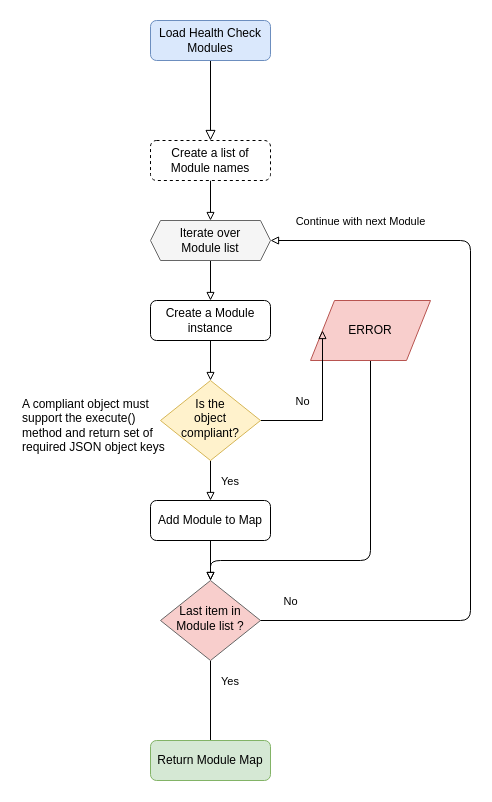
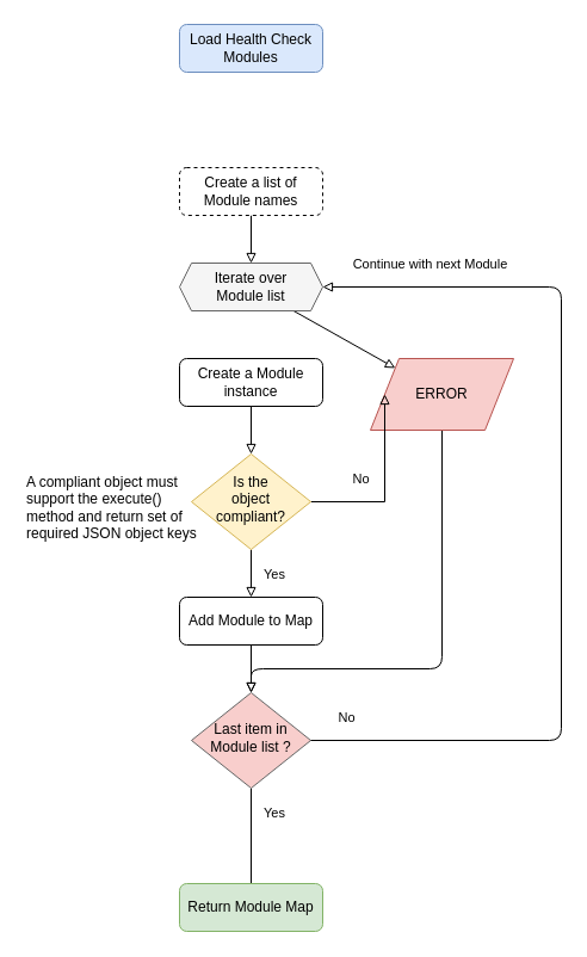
- <mxCell id="2" value="" style="rounded=0;html=1;jettySize=auto;orthogonalLoop=1;fontSize=11;endArrow=block;endFill=0;endSize=8;strokeWidth=1;shadow=0;labelBackgroundColor=none;edgeStyle=orthogonalEdgeStyle;" parent="1" source="3" target="8" edge="1"><mxGeometry relative="1" as="geometry" /></mxCell>
- <mxCell id="23" style="edgeStyle=none;html=1;entryX=0.5;entryY=0;entryDx=0;entryDy=0;endArrow=block;endFill=0;" edge="1" parent="1" source="24" target="10"><mxGeometry relative="1" as="geometry" /></mxCell>
+ <mxCell id="23" style="edgeStyle=none;html=1;endArrow=block;endFill=0;" edge="1" parent="1" source="24" target="15"><mxGeometry relative="1" as="geometry" /></mxCell>
